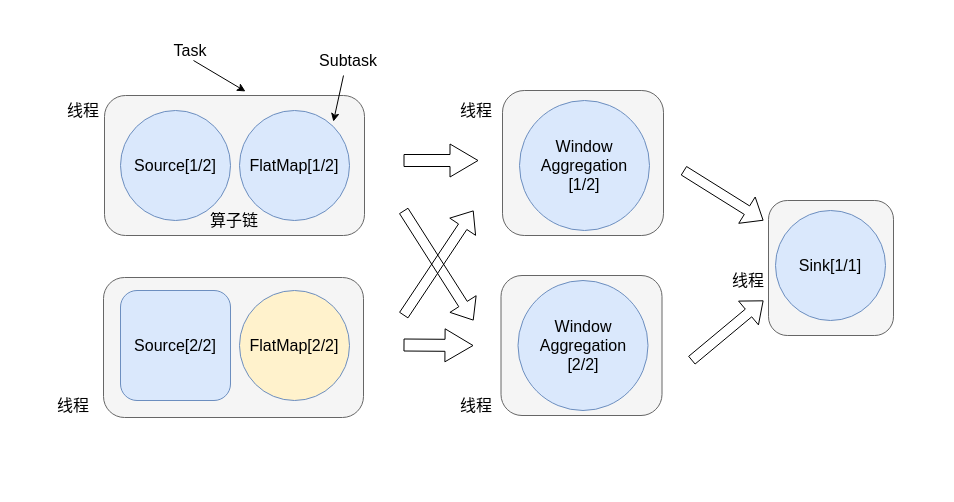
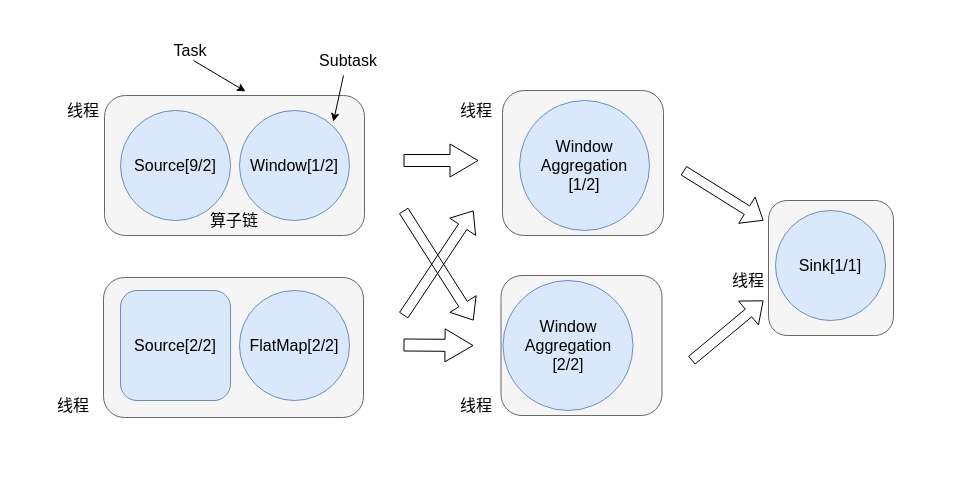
- <mxCell id="8" value="&lt;span style=&quot;font-size: 16px&quot;&gt;Source[1/2]&lt;/span&gt;" style="ellipse;whiteSpace=wrap;html=1;aspect=fixed;fillColor=#dae8fc;strokeColor=#6c8ebf;" parent="1" vertex="1"><mxGeometry x="120" y="110" width="110" height="110" as="geometry" /></mxCell>
+ <mxCell id="8" value="&lt;span style=&quot;font-size: 16px&quot;&gt;Source[9/2]&lt;/span&gt;" style="ellipse;whiteSpace=wrap;html=1;aspect=fixed;fillColor=#dae8fc;strokeColor=#6c8ebf;" parent="1" vertex="1"><mxGeometry x="120" y="110" width="110" height="110" as="geometry" /></mxCell>
- <mxCell id="7" value="&lt;font style=&quot;font-size: 16px&quot;&gt;FlatMap[1/2]&lt;br&gt;&lt;/font&gt;" style="ellipse;whiteSpace=wrap;html=1;aspect=fixed;fillColor=#dae8fc;strokeColor=#6c8ebf;" parent="1" vertex="1"><mxGeometry x="239" y="110" width="110" height="110" as="geometry" /></mxCell>
+ <mxCell id="7" value="&lt;font style=&quot;font-size: 16px&quot;&gt;Window[1/2]&lt;br&gt;&lt;/font&gt;" style="ellipse;whiteSpace=wrap;html=1;aspect=fixed;fillColor=#dae8fc;strokeColor=#6c8ebf;" parent="1" vertex="1"><mxGeometry x="239" y="110" width="110" height="110" as="geometry" /></mxCell>
- <mxCell id="13" value="&lt;font style=&quot;font-size: 16px&quot;&gt;FlatMap[2/2]&lt;br&gt;&lt;/font&gt;" style="ellipse;whiteSpace=wrap;html=1;aspect=fixed;fillColor=#fff2cc;strokeColor=#6c8ebf;" parent="1" vertex="1"><mxGeometry x="239" y="290" width="110" height="110" as="geometry" /></mxCell>
+ <mxCell id="13" value="&lt;font style=&quot;font-size: 16px&quot;&gt;FlatMap[2/2]&lt;br&gt;&lt;/font&gt;" style="ellipse;whiteSpace=wrap;html=1;aspect=fixed;fillColor=#dae8fc;strokeColor=#6c8ebf;" parent="1" vertex="1"><mxGeometry x="239" y="290" width="110" height="110" as="geometry" /></mxCell>
- <mxCell id="23" value="&lt;span style=&quot;font-size: 16px&quot;&gt;Window&lt;/span&gt;&lt;br style=&quot;font-size: 16px&quot;&gt;&lt;span style=&quot;font-size: 16px&quot;&gt;Aggregation&lt;/span&gt;&lt;br style=&quot;font-size: 16px&quot;&gt;&lt;span style=&quot;font-size: 16px&quot;&gt;[2/2]&lt;/span&gt;&lt;span style=&quot;font-size: 16px&quot;&gt;&lt;br&gt;&lt;/span&gt;" style="ellipse;whiteSpace=wrap;html=1;aspect=fixed;fillColor=#dae8fc;strokeColor=#6c8ebf;" parent="1" vertex="1"><mxGeometry x="517.5" y="280" width="130" height="130" as="geometry" /></mxCell>
+ <mxCell id="23" value="&lt;span style=&quot;font-size: 16px&quot;&gt;Window&lt;/span&gt;&lt;br style=&quot;font-size: 16px&quot;&gt;&lt;span style=&quot;font-size: 16px&quot;&gt;Aggregation&lt;/span&gt;&lt;br style=&quot;font-size: 16px&quot;&gt;&lt;span style=&quot;font-size: 16px&quot;&gt;[2/2]&lt;/span&gt;&lt;span style=&quot;font-size: 16px&quot;&gt;&lt;br&gt;&lt;/span&gt;" style="ellipse;whiteSpace=wrap;html=1;aspect=fixed;fillColor=#dae8fc;strokeColor=#6c8ebf;" parent="1" vertex="1"><mxGeometry x="502.5" y="280" width="130" height="130" as="geometry" /></mxCell>
